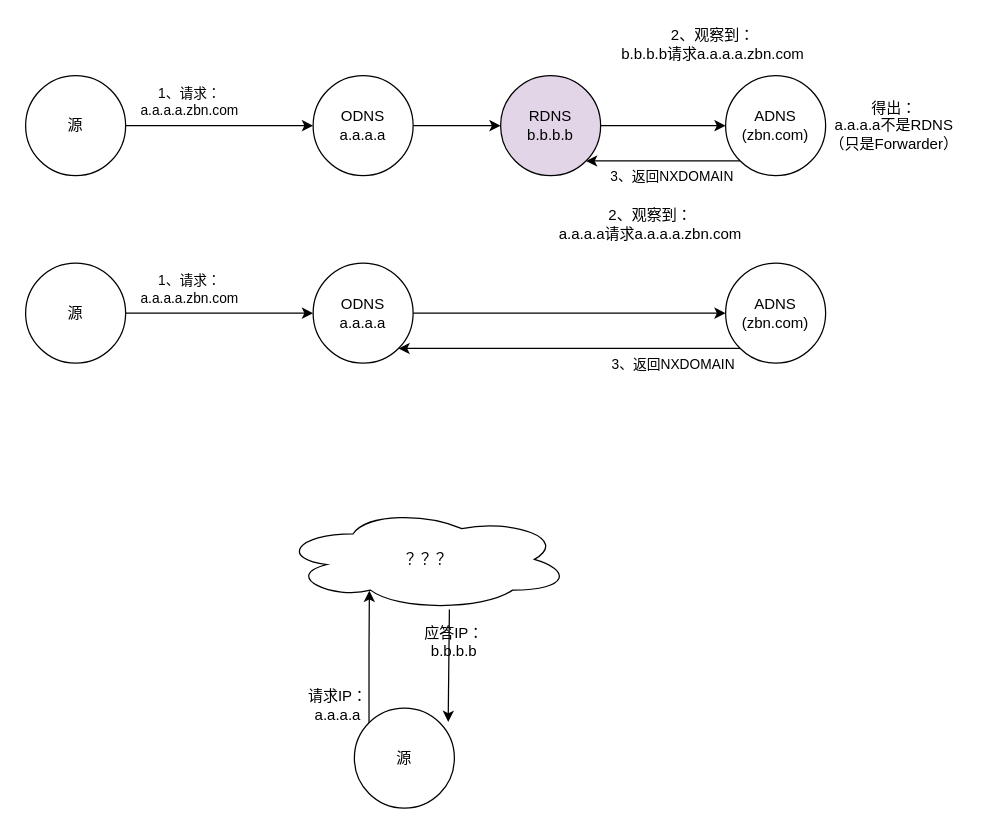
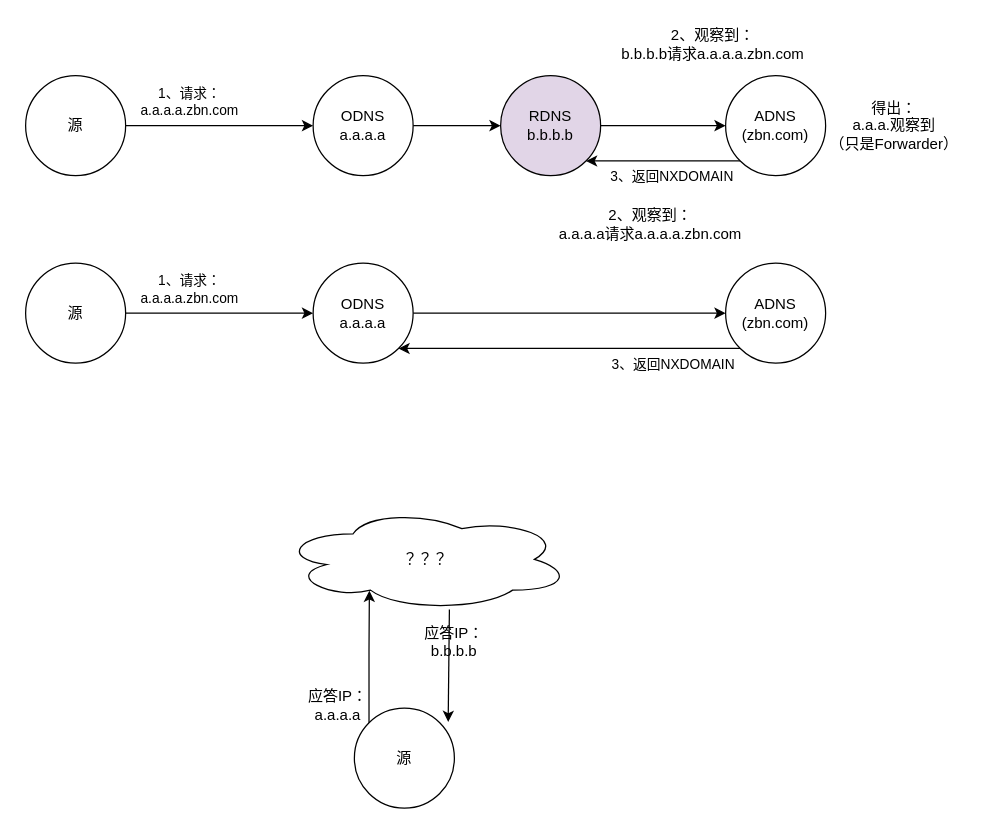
- <mxCell id="13" value="得出：&lt;br&gt;a.a.a.a不是RDNS&lt;br&gt;（只是Forwarder）" style="text;html=1;strokeColor=none;fillColor=none;align=center;verticalAlign=middle;whiteSpace=wrap;rounded=0;" vertex="1" parent="1"><mxGeometry x="660" y="85" width="110" height="30" as="geometry" /></mxCell>
+ <mxCell id="13" value="得出：&lt;br&gt;a.a.a.观察到&lt;br&gt;（只是Forwarder）" style="text;html=1;strokeColor=none;fillColor=none;align=center;verticalAlign=middle;whiteSpace=wrap;rounded=0;" vertex="1" parent="1"><mxGeometry x="660" y="85" width="110" height="30" as="geometry" /></mxCell>
- <mxCell id="26" value="请求IP：&lt;br&gt;a.a.a.a" style="text;html=1;strokeColor=none;fillColor=none;align=center;verticalAlign=middle;whiteSpace=wrap;rounded=0;" vertex="1" parent="1"><mxGeometry x="240" y="549" width="60" height="30" as="geometry" /></mxCell>
+ <mxCell id="26" value="应答IP：&lt;br&gt;a.a.a.a" style="text;html=1;strokeColor=none;fillColor=none;align=center;verticalAlign=middle;whiteSpace=wrap;rounded=0;" vertex="1" parent="1"><mxGeometry x="240" y="549" width="60" height="30" as="geometry" /></mxCell>
